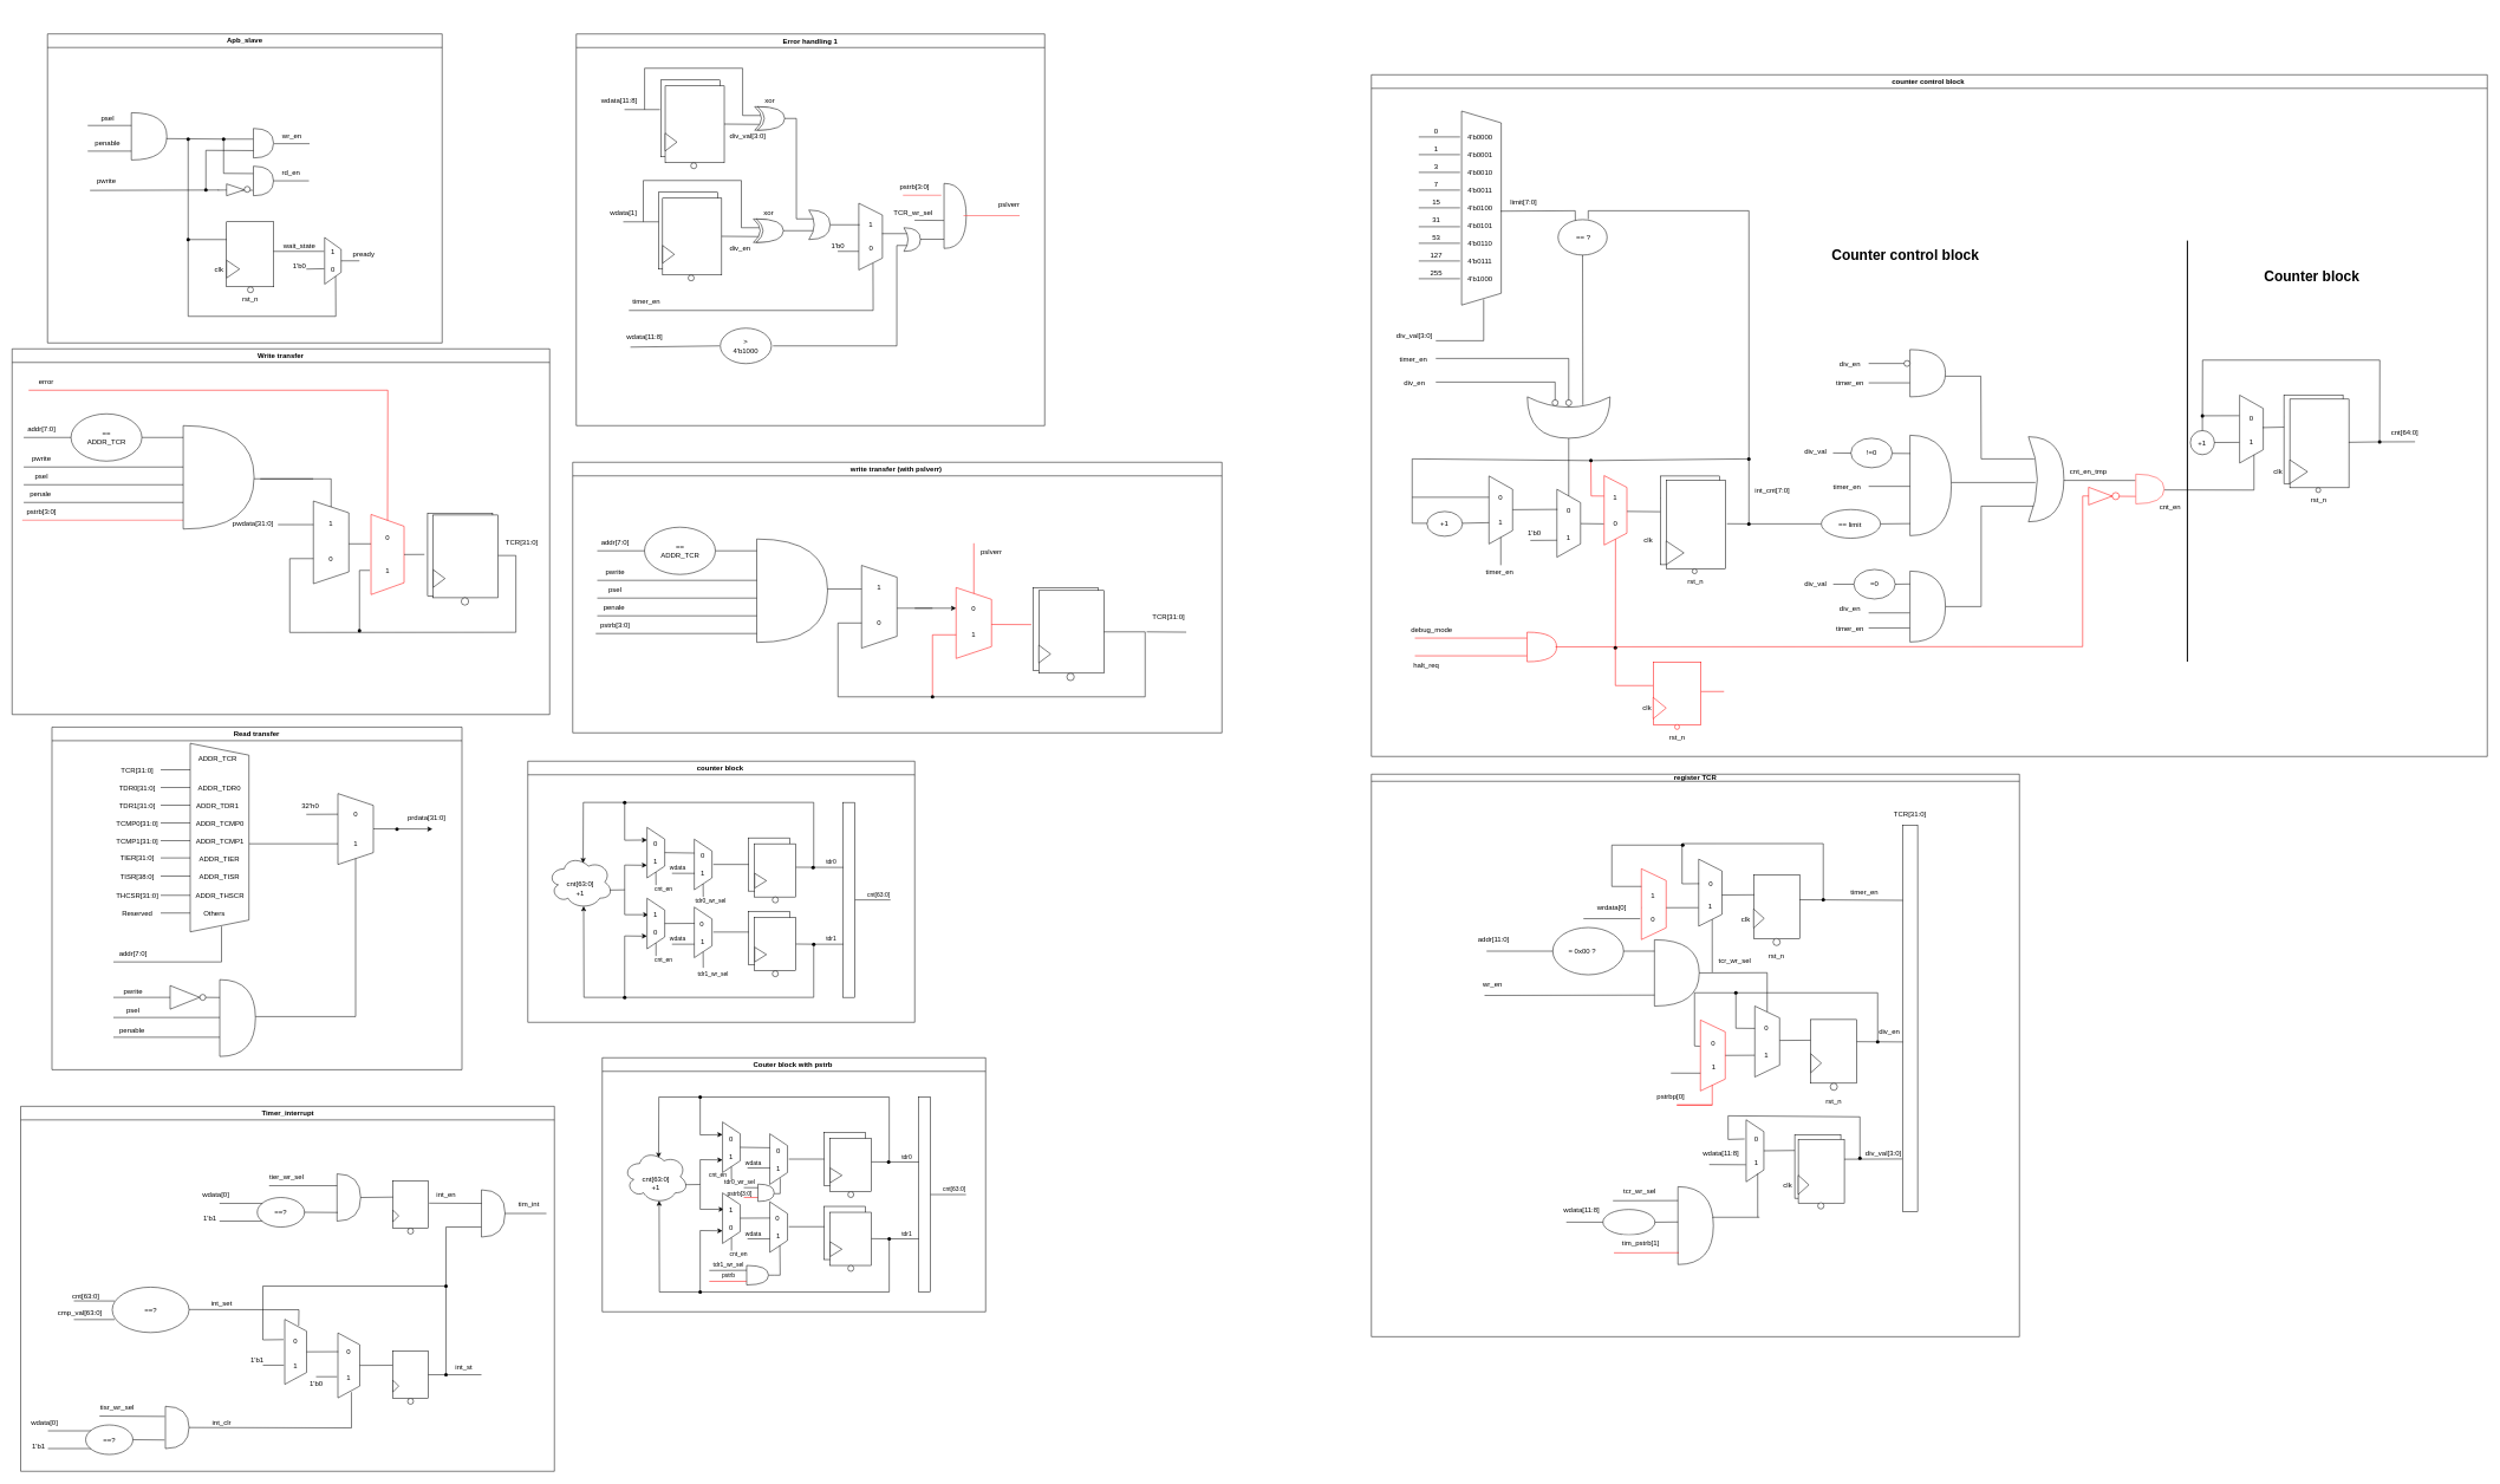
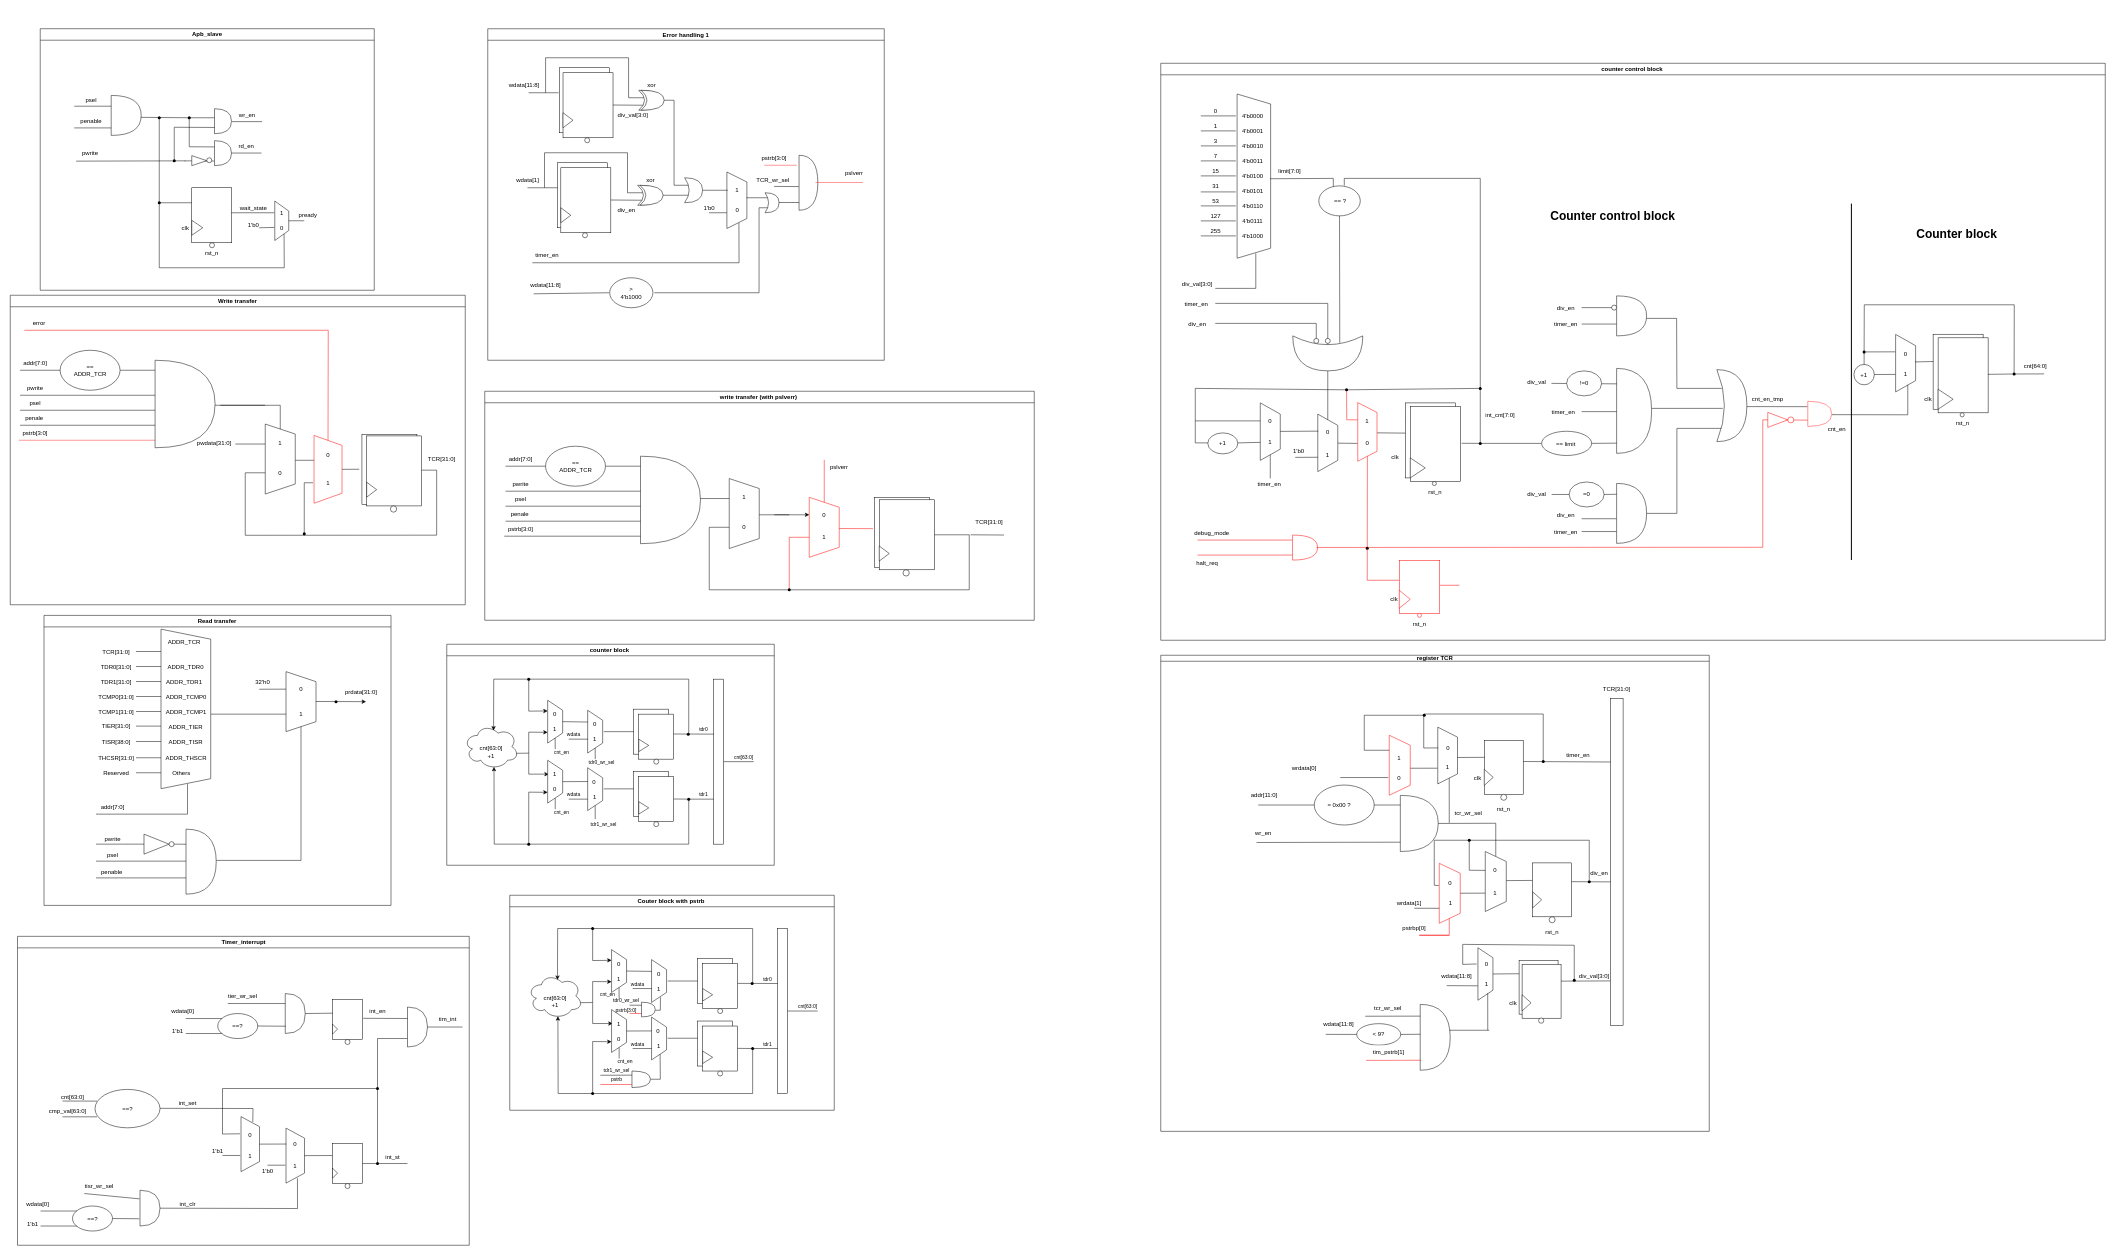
- <mxCell id="635" value="wrdata[0]" style="text;html=1;align=center;verticalAlign=middle;whiteSpace=wrap;rounded=0;" parent="633" vertex="1"><mxGeometry x="377" y="210.0" width="60" height="30" as="geometry" /></mxCell>
+ <mxCell id="635" value="wrdata[0]" style="text;html=1;align=center;verticalAlign=middle;whiteSpace=wrap;rounded=0;" parent="633" vertex="1"><mxGeometry x="257" y="210.0" width="60" height="30" as="geometry" /></mxCell>
+ <mxCell id="639" value="wrdata[1]" style="text;html=1;align=center;verticalAlign=middle;whiteSpace=wrap;rounded=0;" parent="633" vertex="1"><mxGeometry x="467" y="480.0" width="60" height="30" as="geometry" /></mxCell>
+ <mxCell id="611" value="&amp;lt; 9?" style="text;html=1;align=center;verticalAlign=middle;whiteSpace=wrap;rounded=0;" parent="1" vertex="1"><mxGeometry x="2726.97" y="2053.34" width="60" height="30" as="geometry" /></mxCell>
- <mxCell id="442" value="tisr_wr_sel" style="text;html=1;align=center;verticalAlign=middle;whiteSpace=wrap;rounded=0;" parent="440" vertex="1"><mxGeometry x="133.5" y="494.37" width="60" height="30" as="geometry" /></mxCell>
+ <mxCell id="442" value="tisr_wr_sel" style="text;html=1;align=center;verticalAlign=middle;whiteSpace=wrap;rounded=0;" parent="440" vertex="1"><mxGeometry x="133.5" y="484.37" width="60" height="30" as="geometry" /></mxCell>
